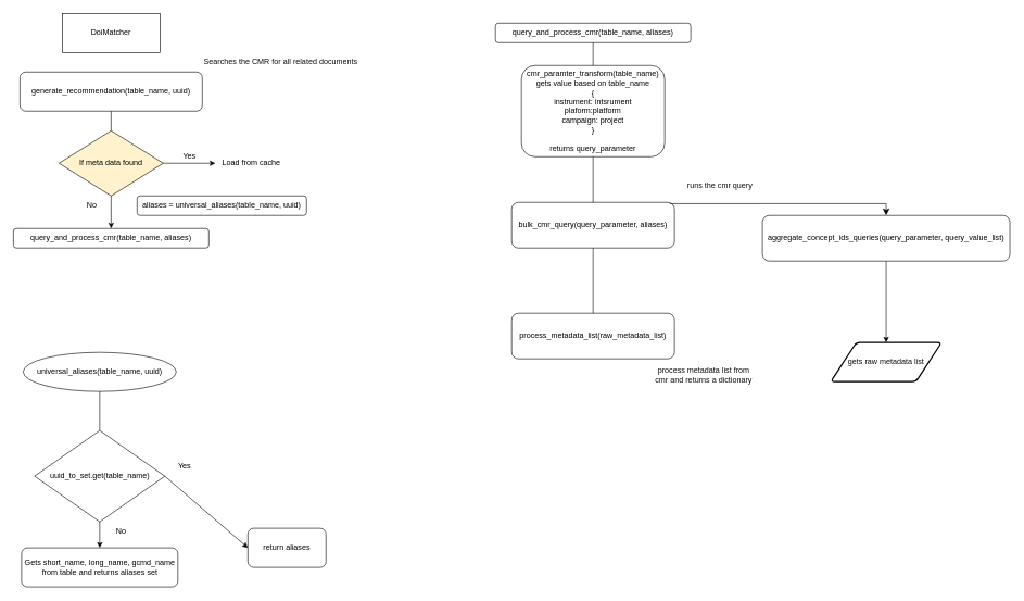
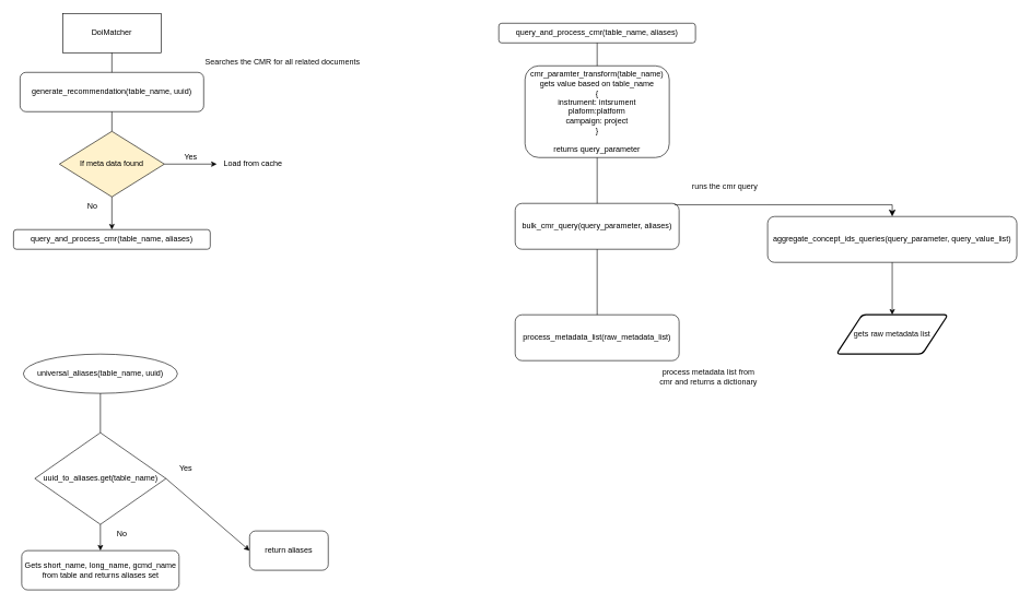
+ <mxCell id="11" value="" style="endArrow=none;html=1;rounded=0;entryX=0.5;entryY=1;entryDx=0;entryDy=0;exitX=0.5;exitY=0;exitDx=0;exitDy=0;" edge="1" parent="1" source="3" target="2"><mxGeometry width="50" height="50" relative="1" as="geometry"><mxPoint x="430" y="470" as="sourcePoint" /><mxPoint x="480" y="420" as="targetPoint" /></mxGeometry></mxCell>
- <mxCell id="12" value="aliases = universal_aliases(table_name, uuid)" style="rounded=1;whiteSpace=wrap;html=1;" vertex="1" parent="1"><mxGeometry x="210" y="300" width="260" height="30" as="geometry" /></mxCell>
- <mxCell id="29" value="gets raw metadata list" style="shape=parallelogram;html=1;strokeWidth=2;perimeter=parallelogramPerimeter;whiteSpace=wrap;rounded=1;arcSize=12;size=0.23;labelBackgroundColor=#ffffff;fontColor=#0D0D0D;" vertex="1" parent="1"><mxGeometry x="1275" y="525" width="170" height="60" as="geometry" /></mxCell>
+ <mxCell id="29" value="gets raw metadata list" style="shape=parallelogram;html=1;strokeWidth=2;perimeter=parallelogramPerimeter;whiteSpace=wrap;rounded=1;arcSize=12;size=0.23;labelBackgroundColor=#ffffff;fontColor=#0D0D0D;" vertex="1" parent="1"><mxGeometry x="1275" y="480" width="170" height="60" as="geometry" /></mxCell>
- <mxCell id="16" value="uuid_to_set.get(table_name)" style="rhombus;whiteSpace=wrap;html=1;" vertex="1" parent="1"><mxGeometry x="52.5" y="660" width="200" height="140" as="geometry" /></mxCell>
+ <mxCell id="16" value="uuid_to_aliases.get(table_name)" style="rhombus;whiteSpace=wrap;html=1;" vertex="1" parent="1"><mxGeometry x="52.5" y="660" width="200" height="140" as="geometry" /></mxCell>
